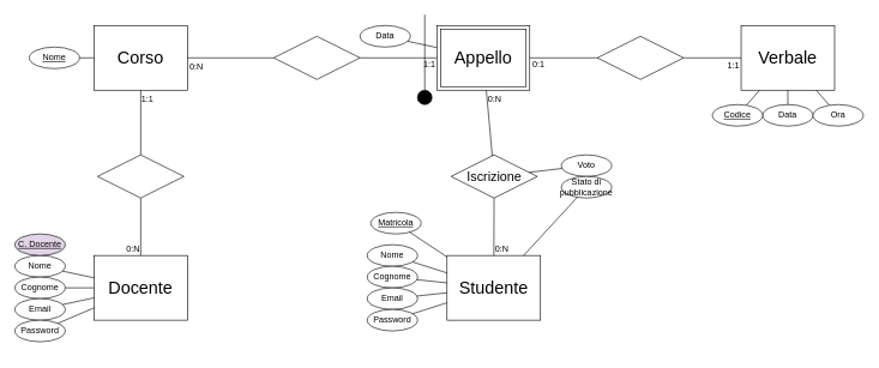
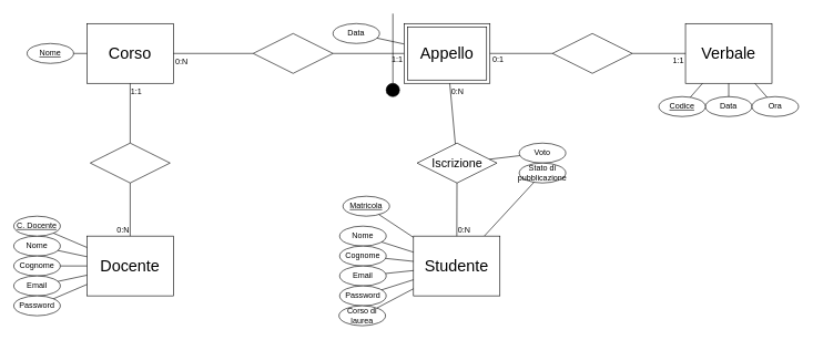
- <mxCell id="7" value="C. Docente" style="ellipse;whiteSpace=wrap;html=1;align=center;fontStyle=4;fillColor=#e1d5e7;" vertex="1" parent="1"><mxGeometry x="20" y="325" width="70" height="30" as="geometry" /></mxCell>
+ <mxCell id="7" value="C. Docente" style="ellipse;whiteSpace=wrap;html=1;align=center;fontStyle=4;" vertex="1" parent="1"><mxGeometry x="20" y="325" width="70" height="30" as="geometry" /></mxCell>
+ <mxCell id="11" value="" style="endArrow=none;html=1;rounded=0;" edge="1" parent="1" source="2" target="7"><mxGeometry width="50" height="50" relative="1" as="geometry"><mxPoint x="120" y="525" as="sourcePoint" /><mxPoint x="170" y="475" as="targetPoint" /></mxGeometry></mxCell>
+ <mxCell id="51" value="" style="endArrow=none;html=1;rounded=0;" edge="1" parent="1" source="39" target="50"><mxGeometry width="50" height="50" relative="1" as="geometry"><mxPoint x="631" y="438" as="sourcePoint" /><mxPoint x="581" y="459" as="targetPoint" /></mxGeometry></mxCell>
+ <mxCell id="50" value="Corso di laurea" style="ellipse;whiteSpace=wrap;html=1;align=center;" vertex="1" parent="1"><mxGeometry x="509" y="460" width="70" height="30" as="geometry" /></mxCell>
